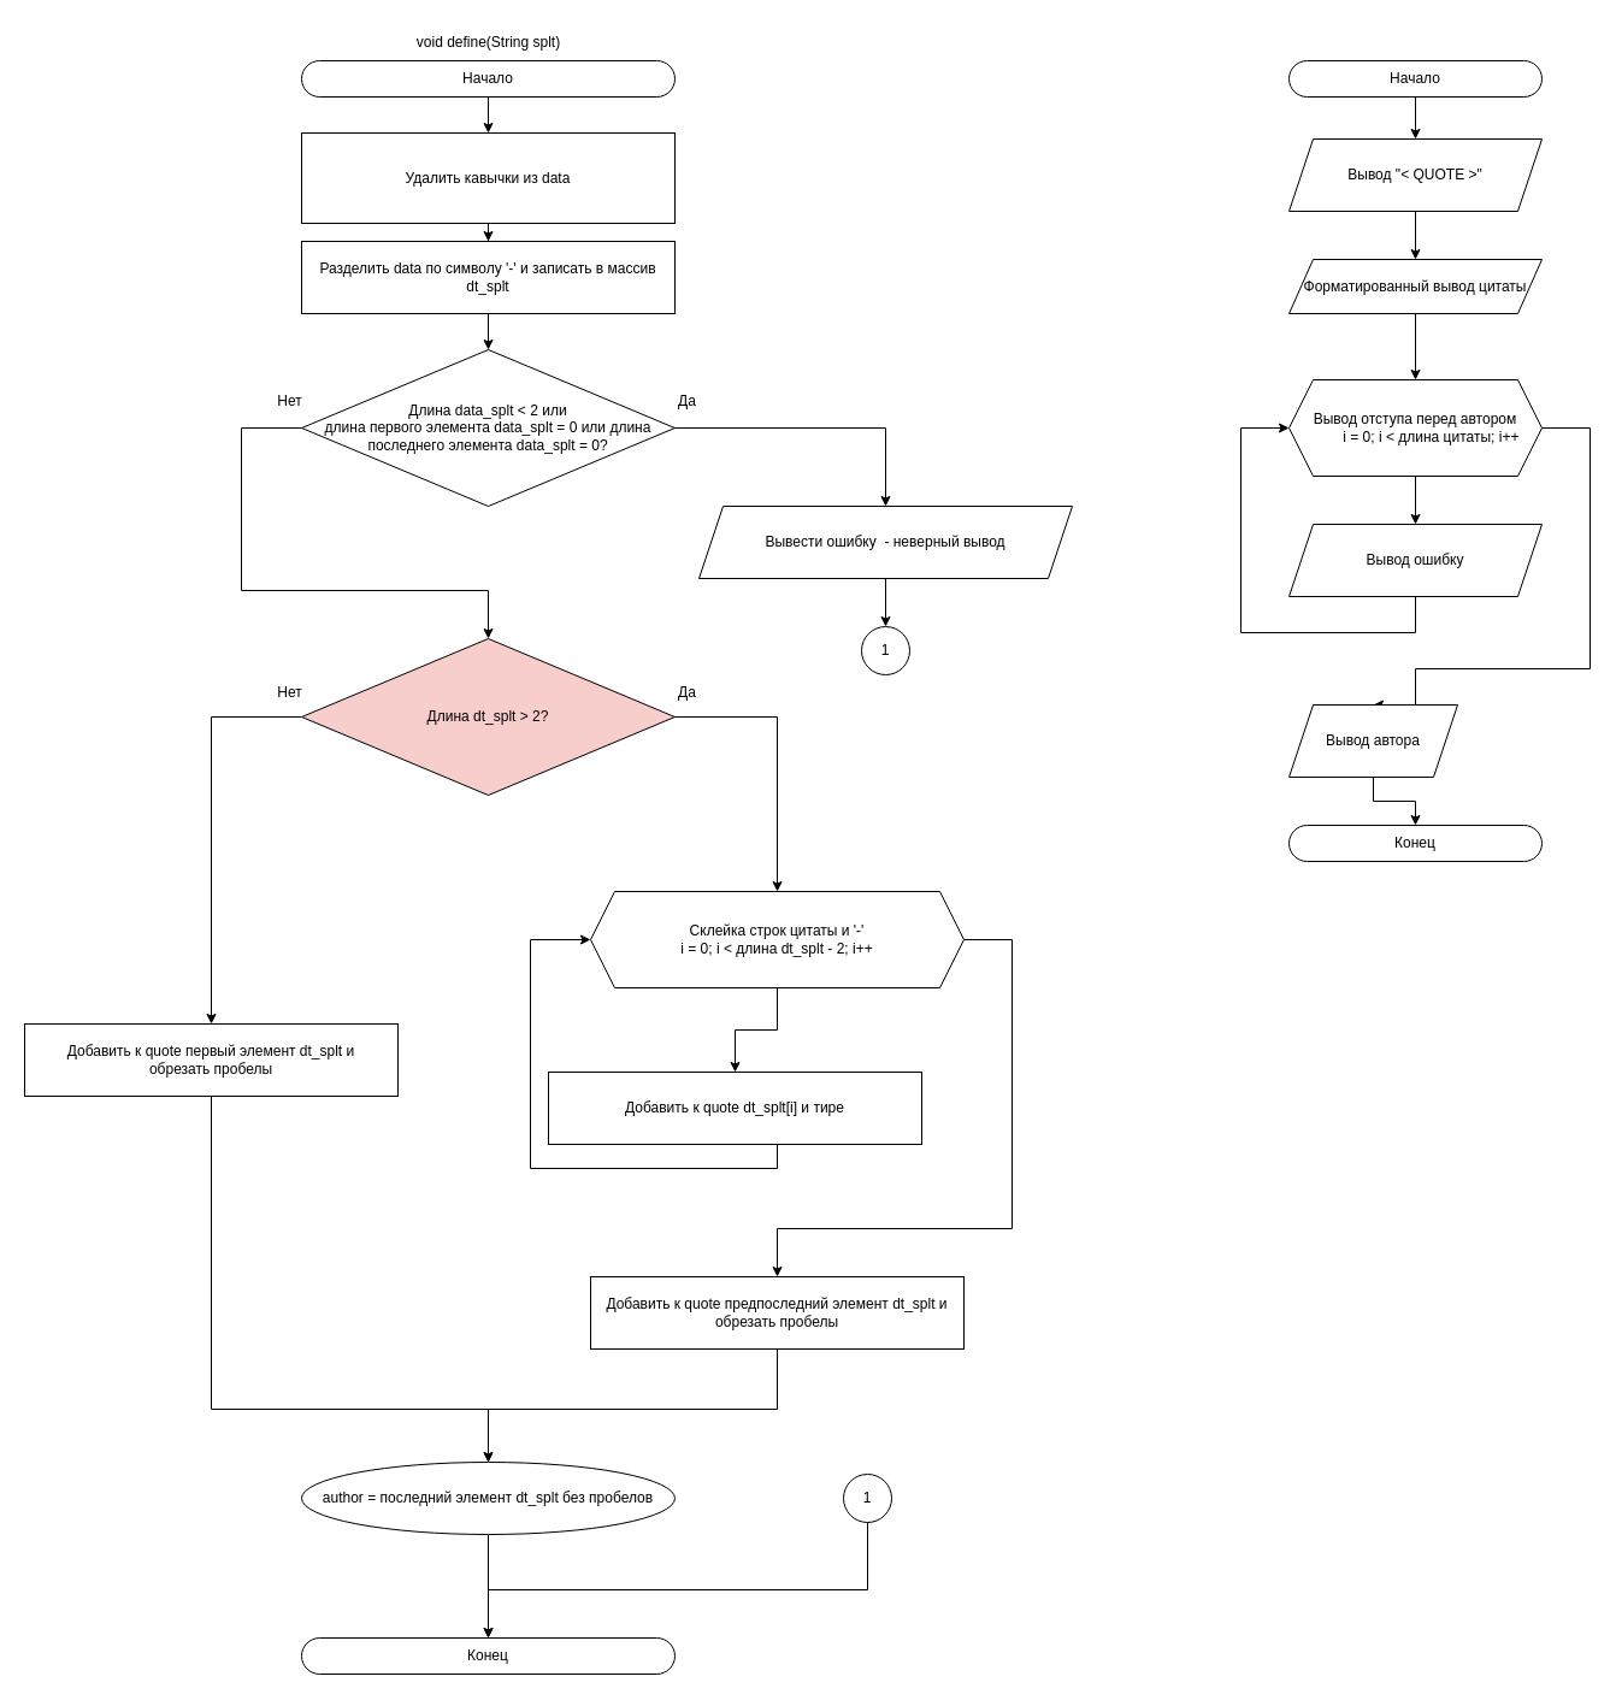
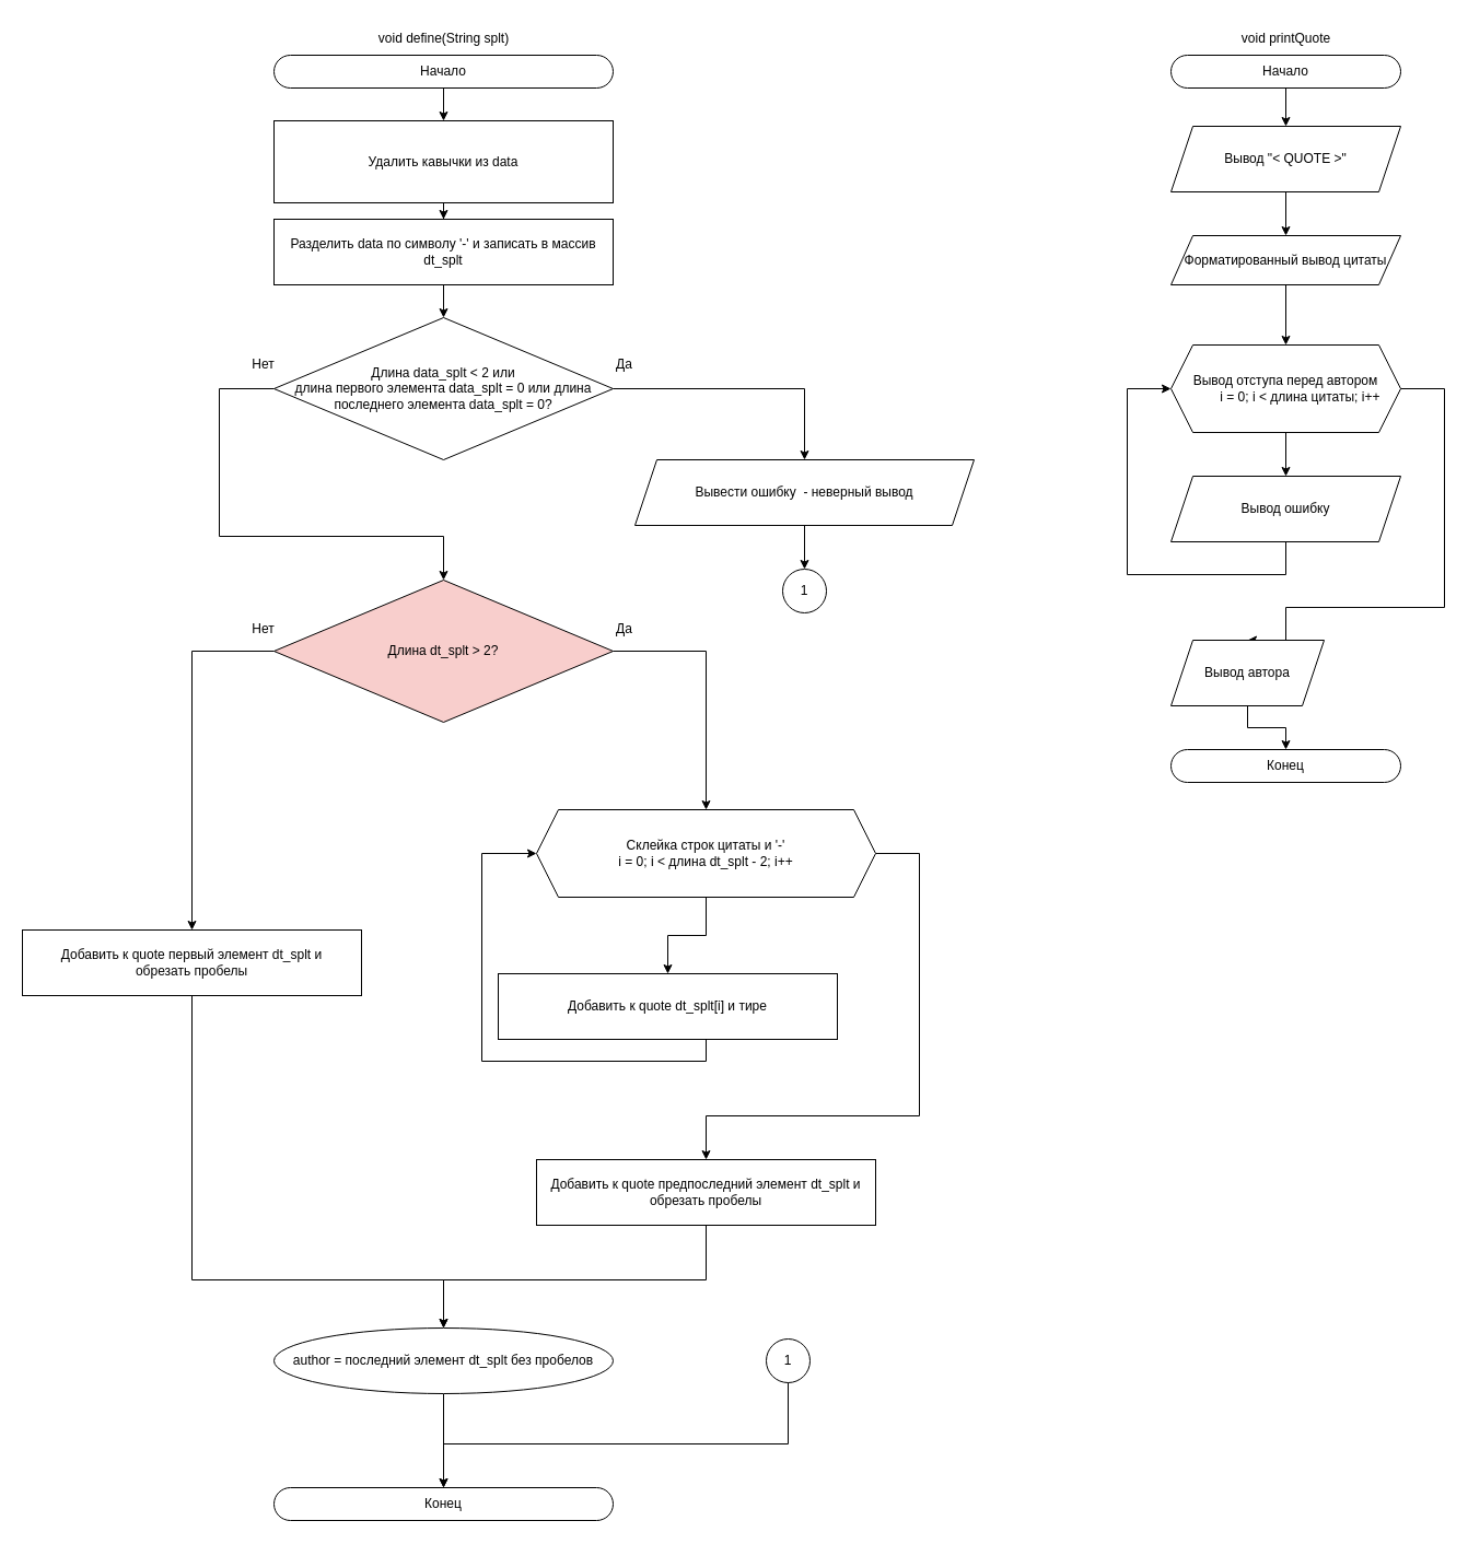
+ <mxCell id="38" value="void printQuote" style="text;html=1;align=center;verticalAlign=middle;resizable=0;points=[];autosize=1;strokeColor=none;fillColor=none;" vertex="1" parent="1"><mxGeometry x="1120" y="20" width="110" height="30" as="geometry" /></mxCell>
